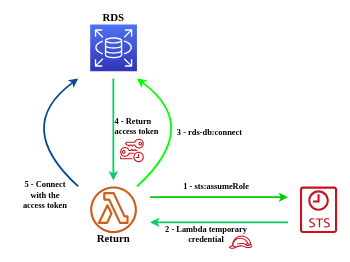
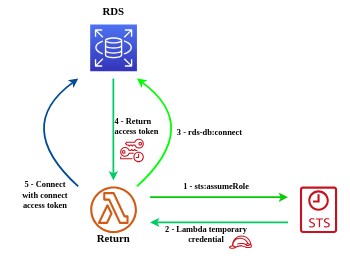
- <mxCell id="17" value="&lt;font style=&quot;font-size: 18px&quot;&gt;RDS&lt;/font&gt;" style="text;html=1;strokeColor=none;fillColor=none;align=center;verticalAlign=middle;whiteSpace=wrap;rounded=0;fontFamily=Architects Daughter;fontStyle=1" vertex="1" parent="1"><mxGeometry x="144" y="20" width="90" height="18" as="geometry" /></mxCell>
+ <mxCell id="17" value="&lt;font style=&quot;font-size: 18px&quot;&gt;RDS&lt;/font&gt;" style="text;html=1;strokeColor=none;fillColor=none;align=center;verticalAlign=middle;whiteSpace=wrap;rounded=0;fontFamily=Architects Daughter;fontStyle=1" vertex="1" parent="1"><mxGeometry x="144" y="10" width="90" height="18" as="geometry" /></mxCell>
- <mxCell id="14" value="&lt;font style=&quot;font-size: 14px&quot;&gt;5 - Connect with the access token&lt;/font&gt;" style="text;html=1;strokeColor=none;fillColor=none;align=center;verticalAlign=middle;whiteSpace=wrap;rounded=0;fontFamily=Architects Daughter;fontStyle=1" vertex="1" parent="1"><mxGeometry x="30" y="290" width="90" height="70" as="geometry" /></mxCell>
+ <mxCell id="14" value="&lt;font style=&quot;font-size: 14px&quot;&gt;5 - Connect with connect access token&lt;/font&gt;" style="text;html=1;strokeColor=none;fillColor=none;align=center;verticalAlign=middle;whiteSpace=wrap;rounded=0;fontFamily=Architects Daughter;fontStyle=1" vertex="1" parent="1"><mxGeometry x="30" y="290" width="90" height="70" as="geometry" /></mxCell>
